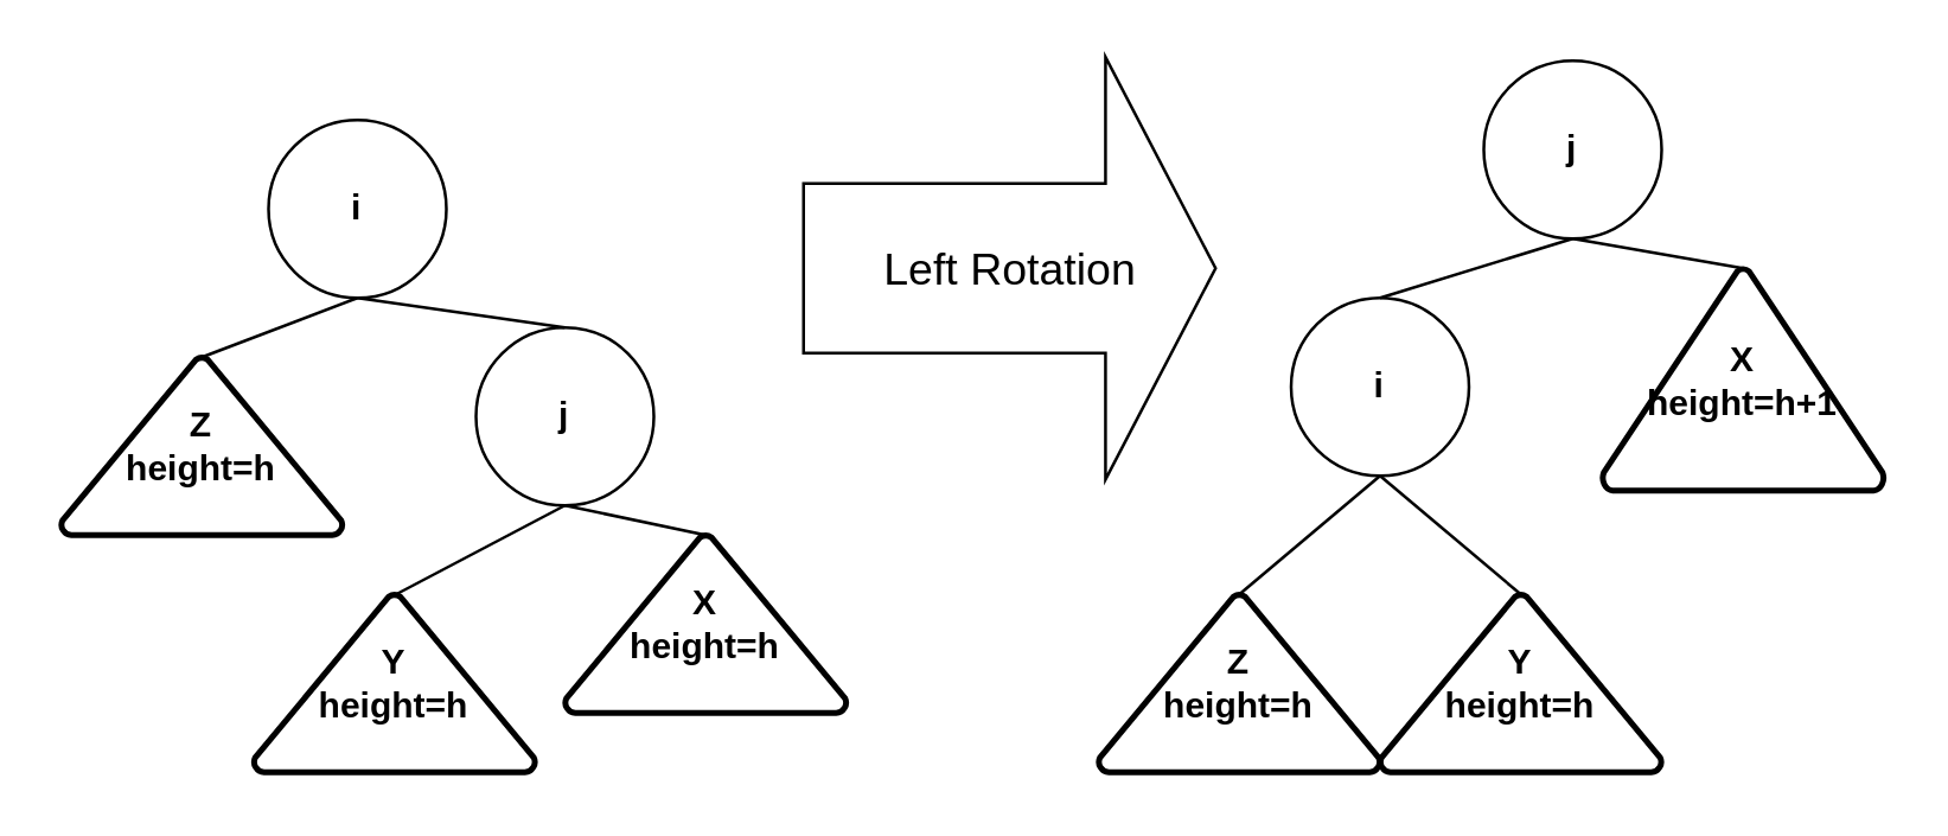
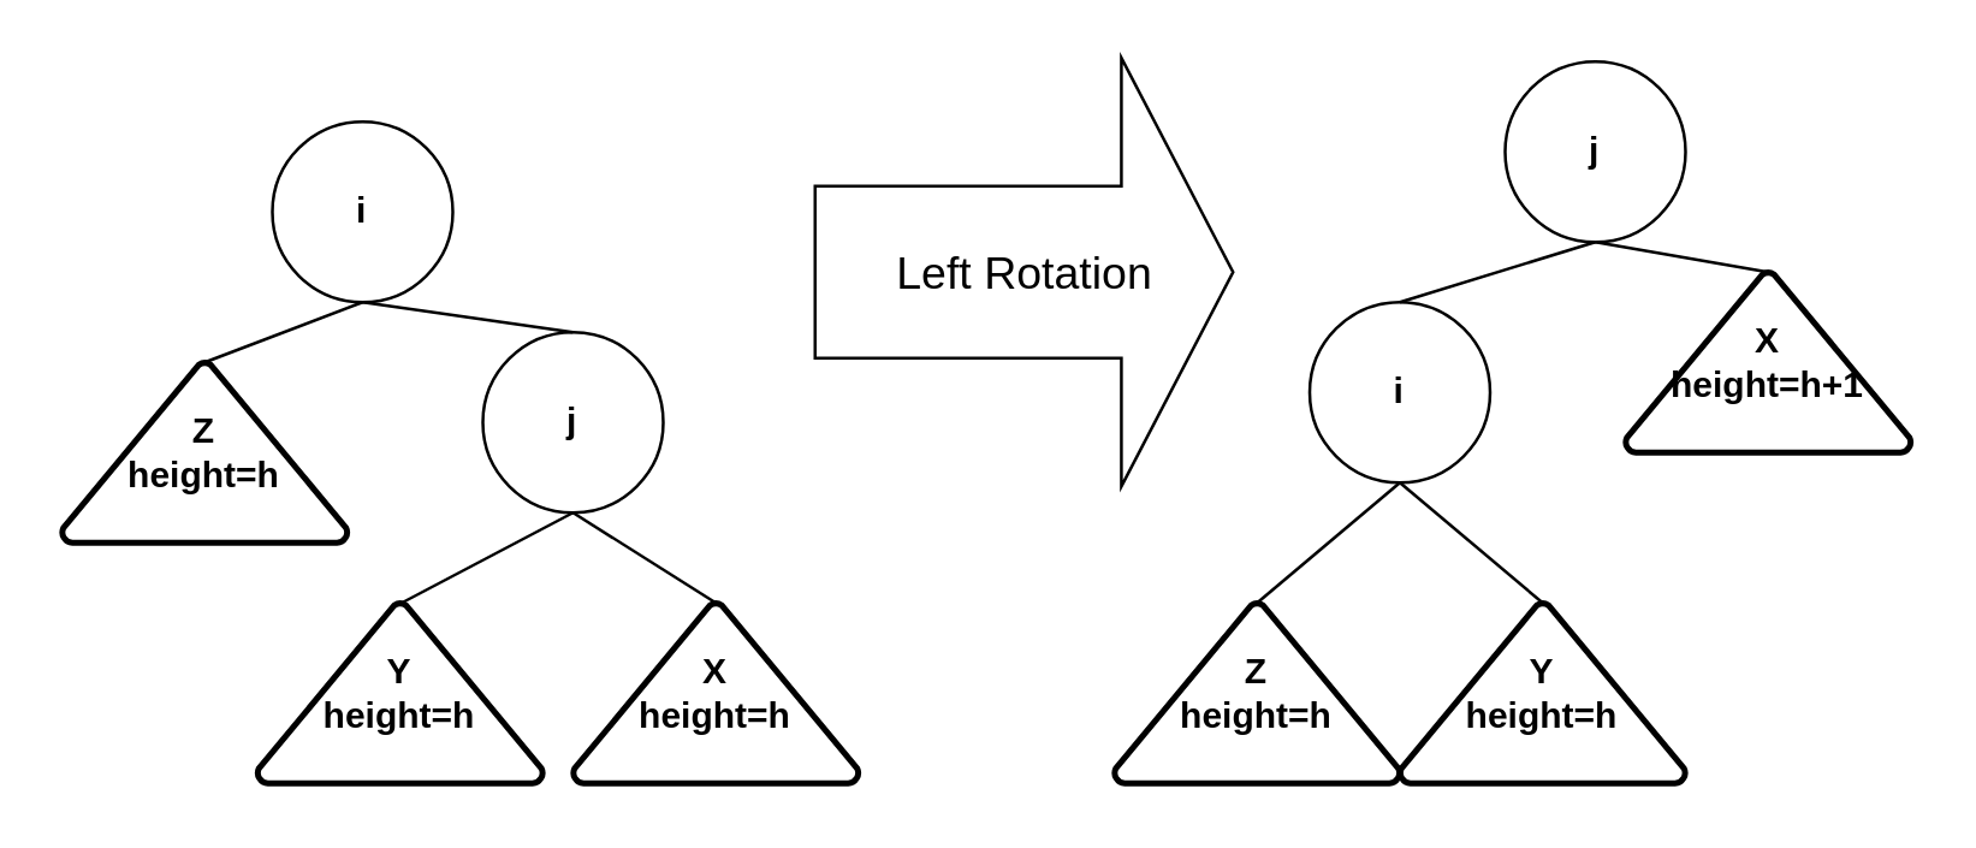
- <mxCell id="13" value="&lt;b&gt;X&lt;br&gt;height=h+1&lt;/b&gt;" style="strokeWidth=2;html=1;shape=mxgraph.flowchart.extract_or_measurement;whiteSpace=wrap;" vertex="1" parent="1"><mxGeometry x="540" y="90" width="95" height="75" as="geometry" /></mxCell>
+ <mxCell id="13" value="&lt;b&gt;X&lt;br&gt;height=h+1&lt;/b&gt;" style="strokeWidth=2;html=1;shape=mxgraph.flowchart.extract_or_measurement;whiteSpace=wrap;" vertex="1" parent="1"><mxGeometry x="540" y="90" width="95" height="60" as="geometry" /></mxCell>
- <mxCell id="4" value="&lt;b&gt;X&lt;br&gt;height=h&lt;/b&gt;" style="strokeWidth=2;html=1;shape=mxgraph.flowchart.extract_or_measurement;whiteSpace=wrap;" vertex="1" parent="1"><mxGeometry x="190" y="180" width="95" height="60" as="geometry" /></mxCell>
+ <mxCell id="4" value="&lt;b&gt;X&lt;br&gt;height=h&lt;/b&gt;" style="strokeWidth=2;html=1;shape=mxgraph.flowchart.extract_or_measurement;whiteSpace=wrap;" vertex="1" parent="1"><mxGeometry x="190" y="200" width="95" height="60" as="geometry" /></mxCell>
